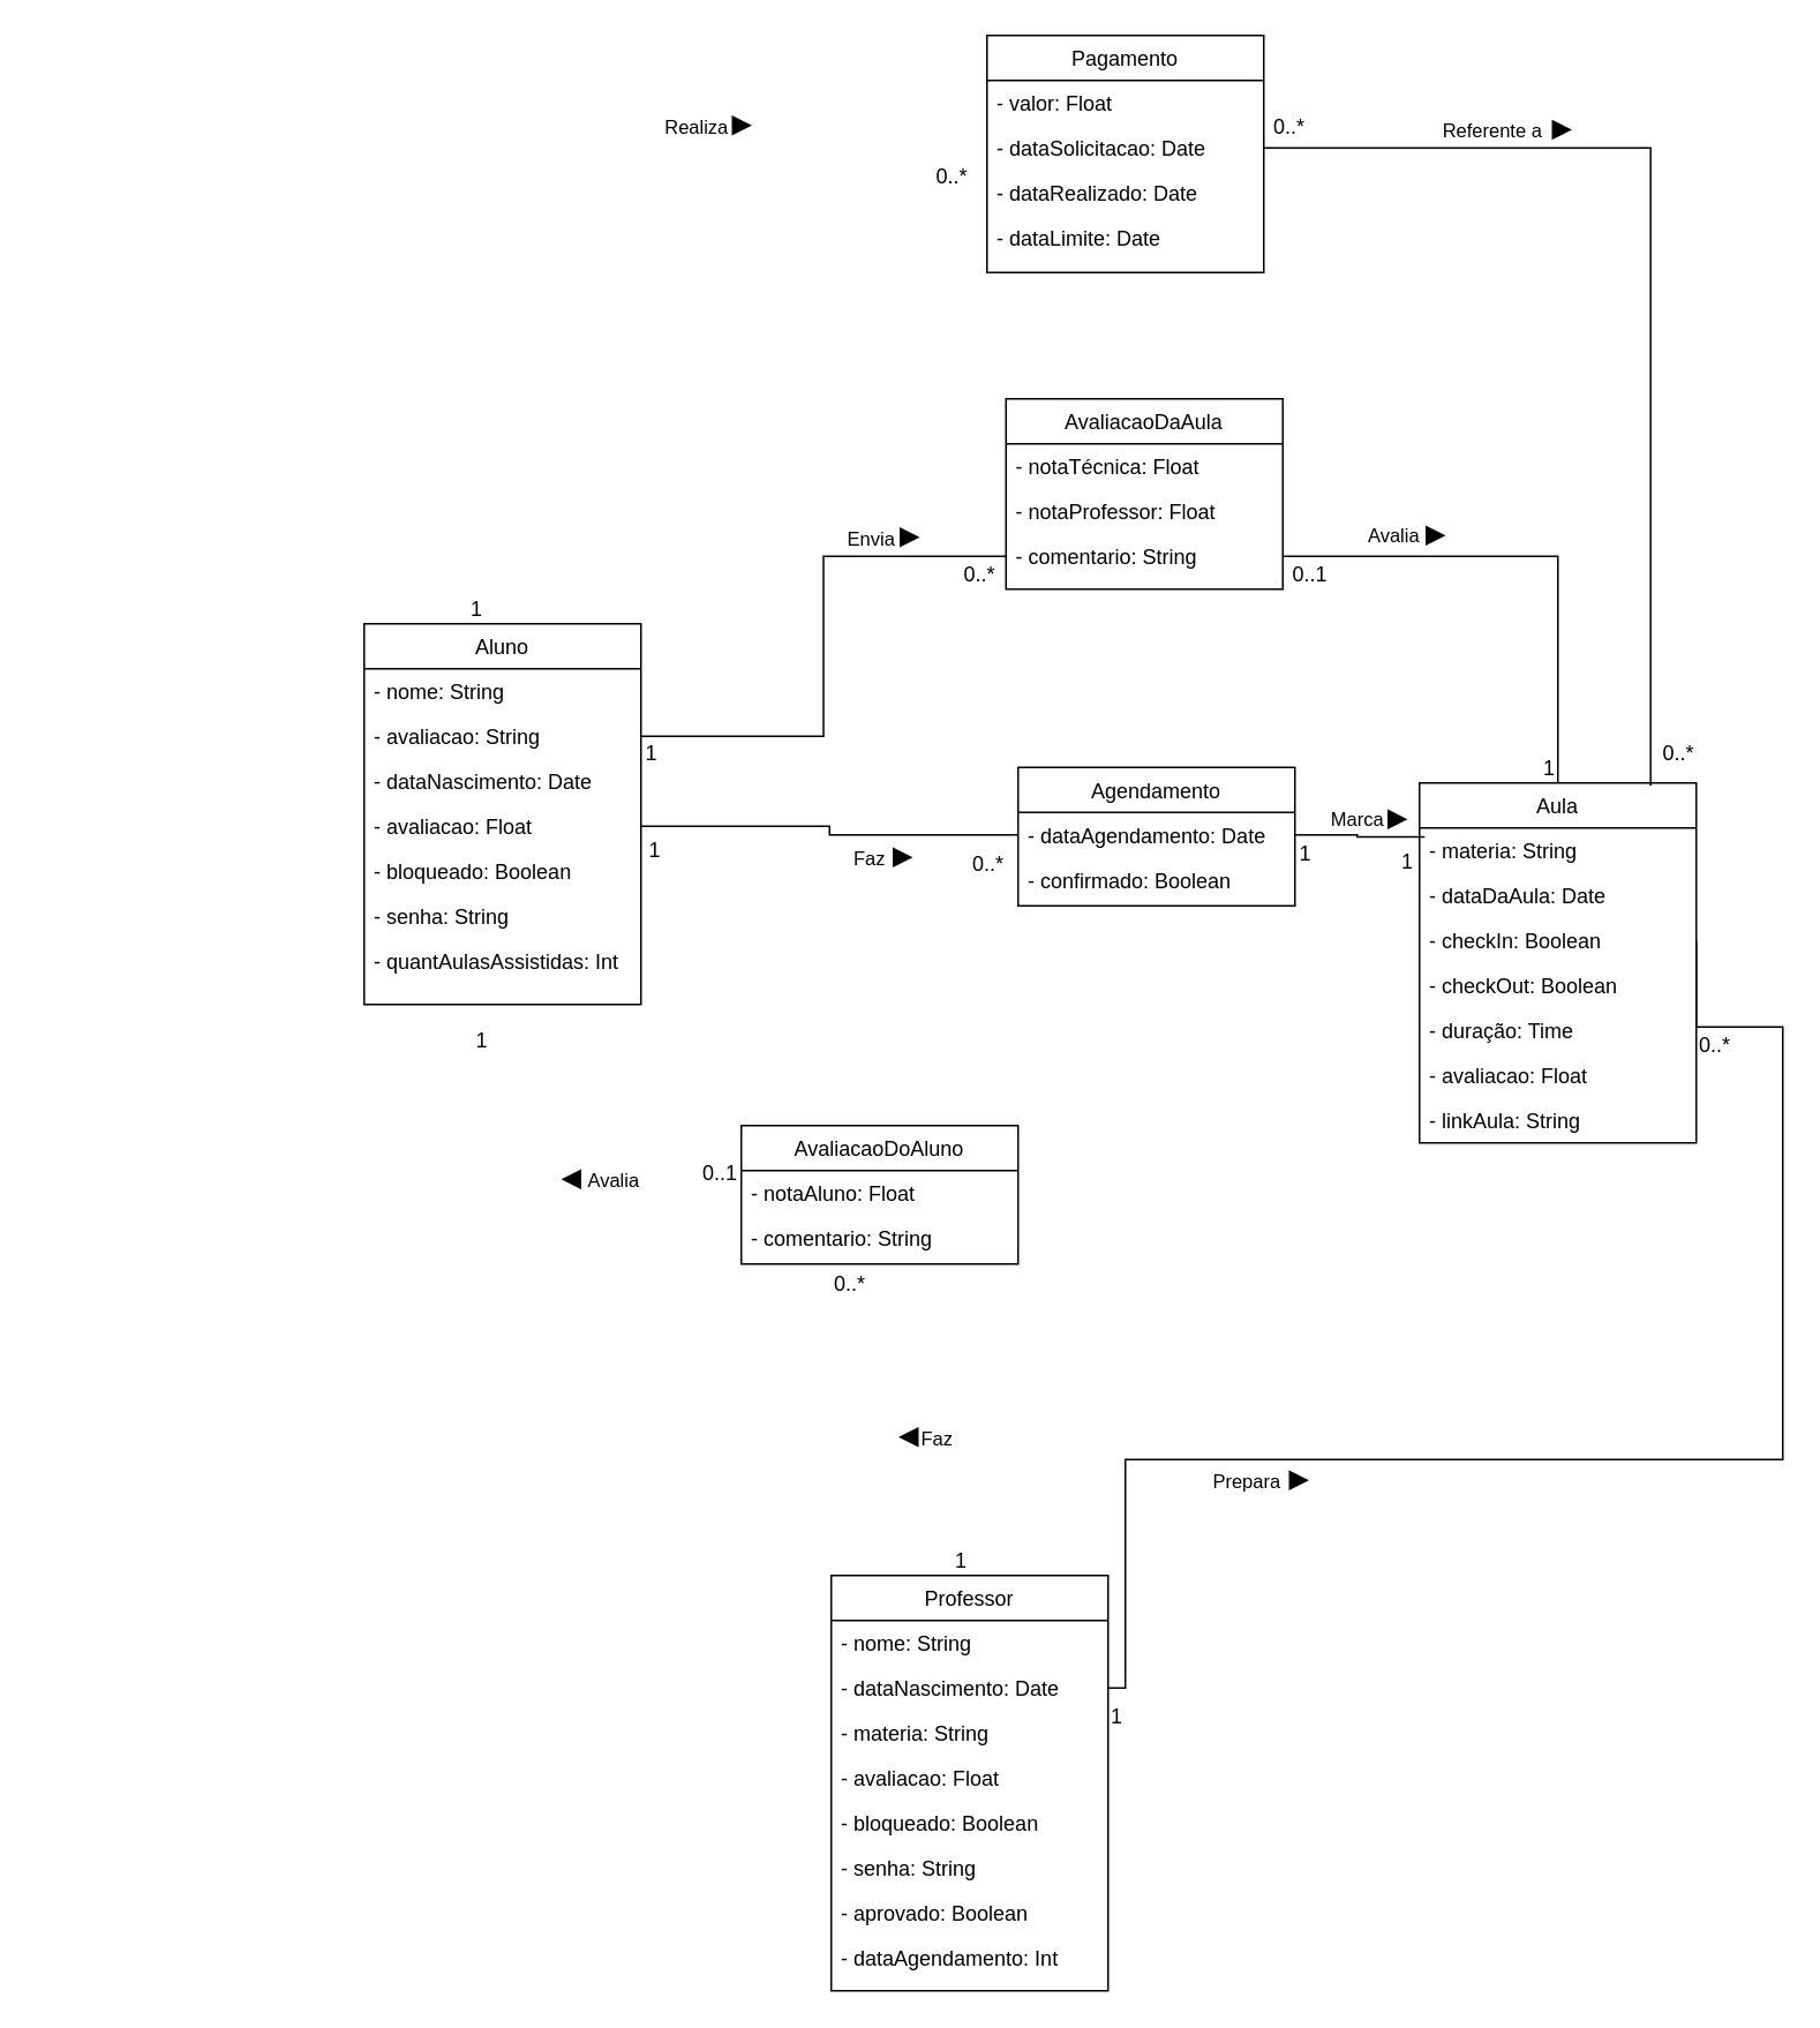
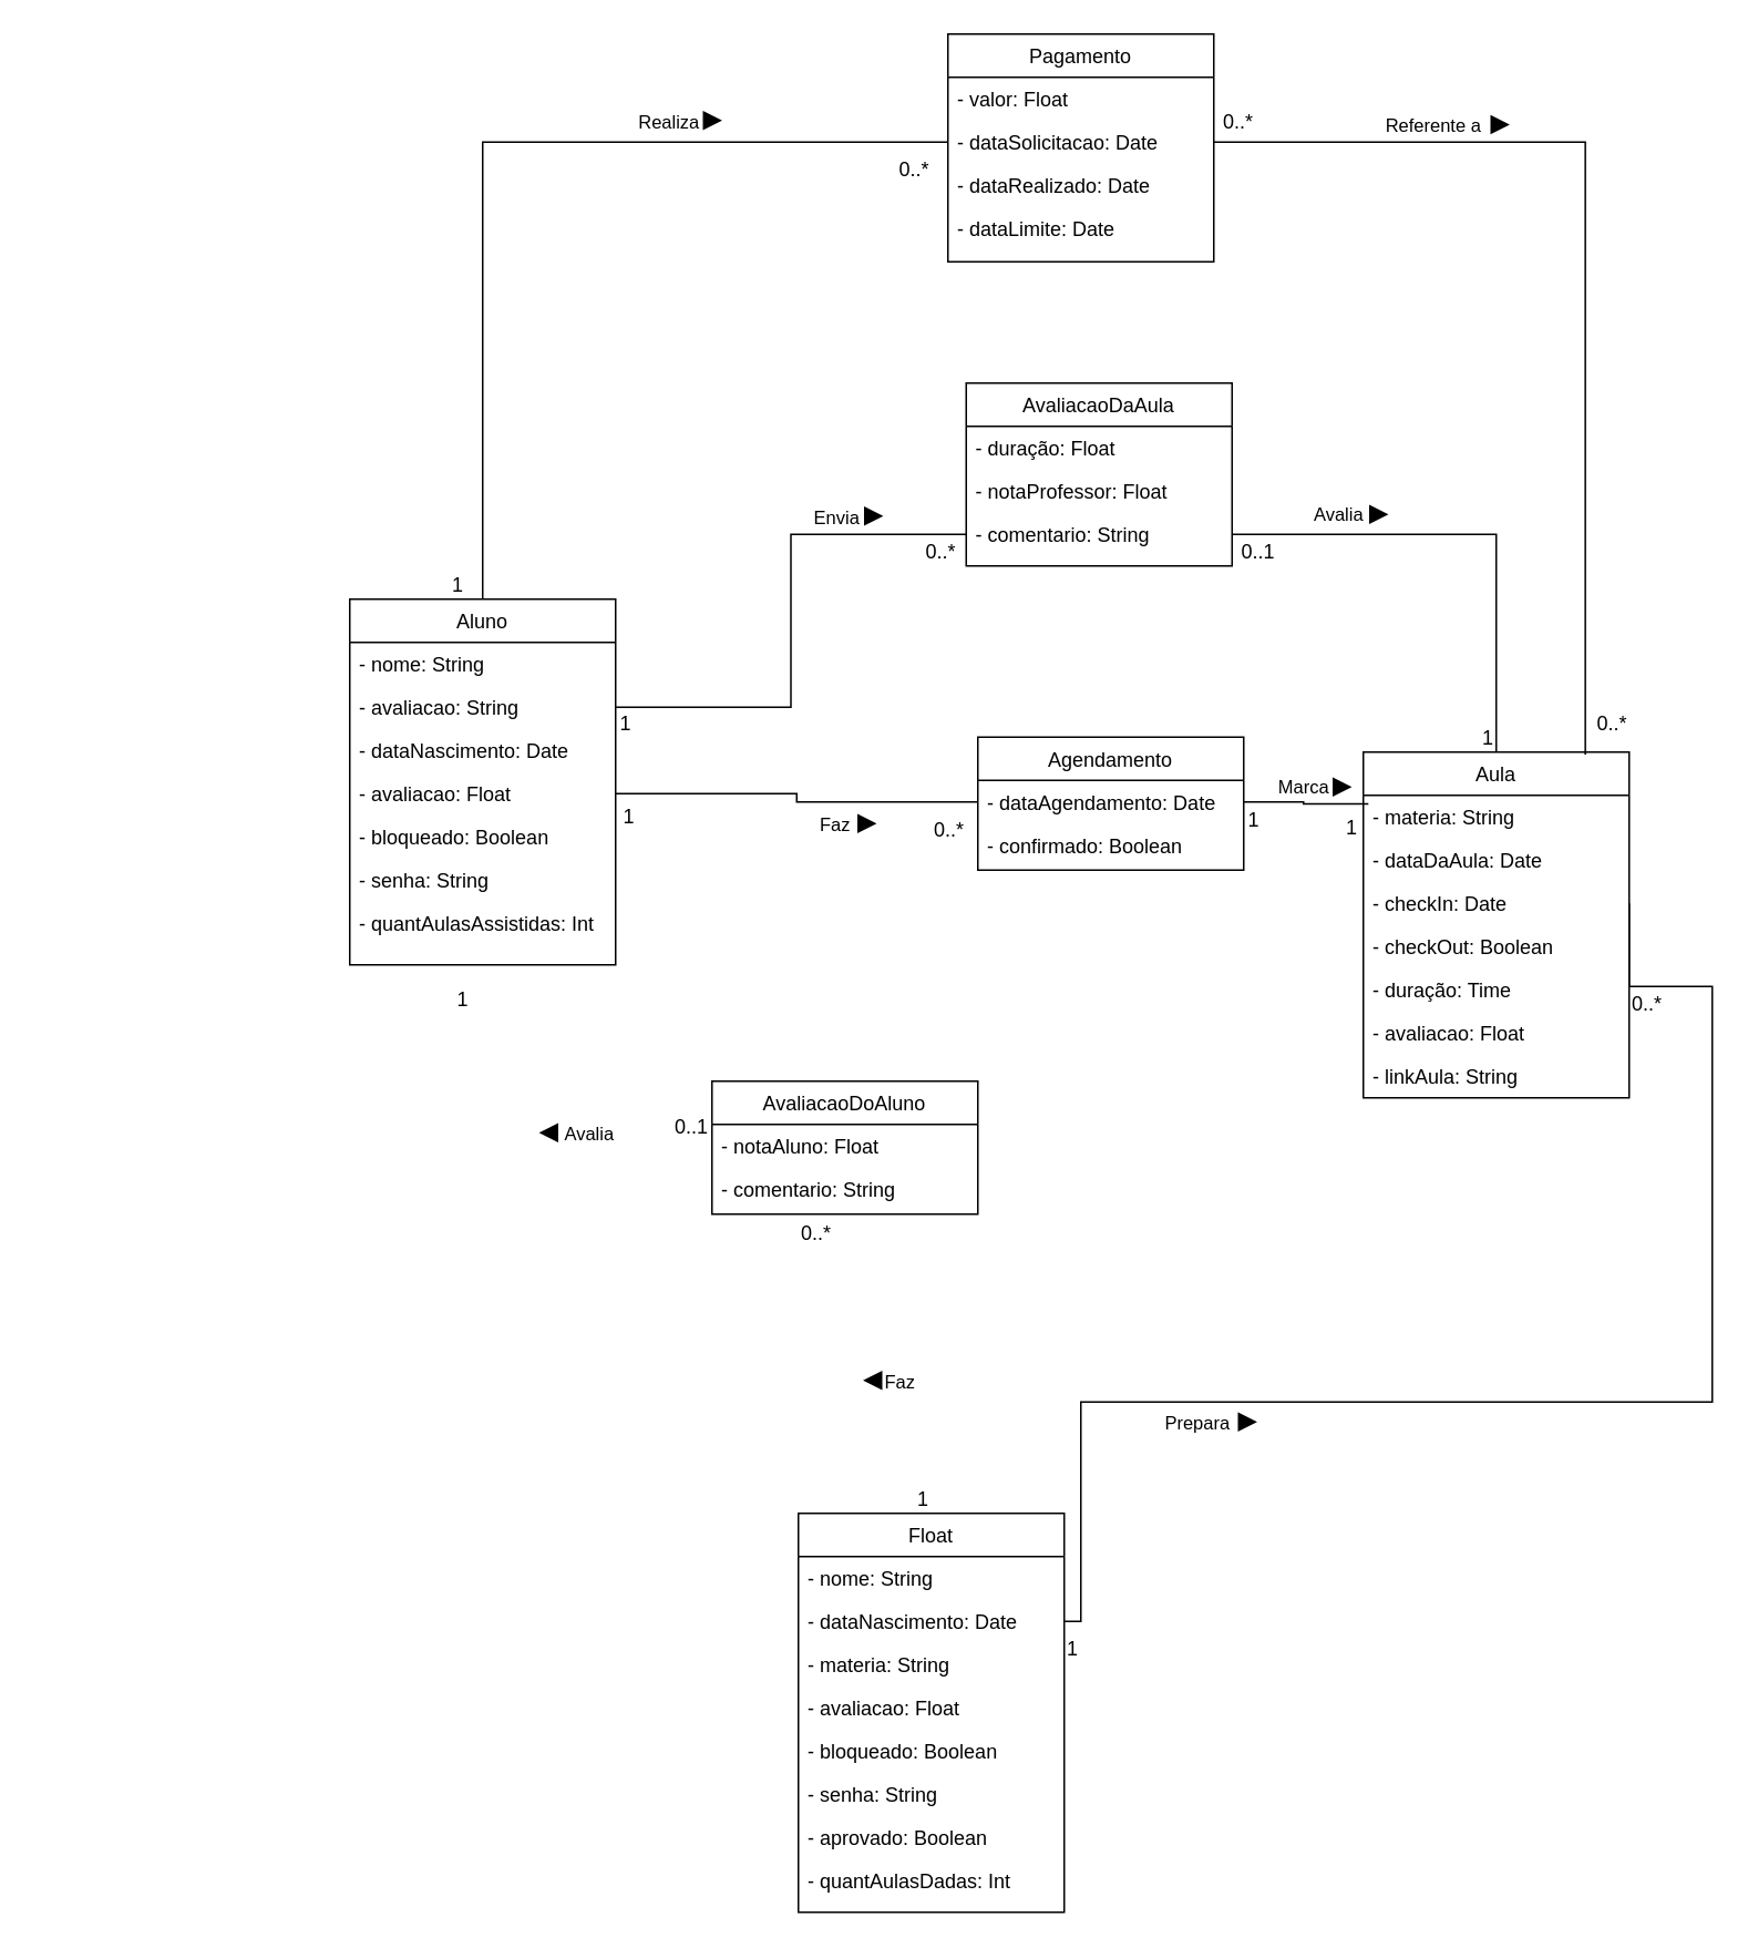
+ <mxCell id="2" style="edgeStyle=orthogonalEdgeStyle;rounded=0;orthogonalLoop=1;jettySize=auto;html=1;entryX=0;entryY=0.5;entryDx=0;entryDy=0;endArrow=none;endFill=0;" edge="1" parent="1" source="3" target="13"><mxGeometry relative="1" as="geometry" /></mxCell>
- <mxCell id="54" value="- notaTécnica: Float" style="text;align=left;verticalAlign=top;spacingLeft=4;spacingRight=4;overflow=hidden;rotatable=0;points=[[0,0.5],[1,0.5]];portConstraint=eastwest;" parent="53" vertex="1"><mxGeometry y="26" width="160" height="26" as="geometry" /></mxCell>
+ <mxCell id="54" value="- duração: Float" style="text;align=left;verticalAlign=top;spacingLeft=4;spacingRight=4;overflow=hidden;rotatable=0;points=[[0,0.5],[1,0.5]];portConstraint=eastwest;" parent="53" vertex="1"><mxGeometry y="26" width="160" height="26" as="geometry" /></mxCell>
- <mxCell id="28" value="- checkIn: Boolean" style="text;align=left;verticalAlign=top;spacingLeft=4;spacingRight=4;overflow=hidden;rotatable=0;points=[[0,0.5],[1,0.5]];portConstraint=eastwest;rounded=0;shadow=0;html=0;" parent="25" vertex="1"><mxGeometry y="78" width="160" height="26" as="geometry" /></mxCell>
+ <mxCell id="28" value="- checkIn: Date" style="text;align=left;verticalAlign=top;spacingLeft=4;spacingRight=4;overflow=hidden;rotatable=0;points=[[0,0.5],[1,0.5]];portConstraint=eastwest;rounded=0;shadow=0;html=0;" parent="25" vertex="1"><mxGeometry y="78" width="160" height="26" as="geometry" /></mxCell>
- <mxCell id="16" value="Professor" style="swimlane;fontStyle=0;align=center;verticalAlign=top;childLayout=stackLayout;horizontal=1;startSize=26;horizontalStack=0;resizeParent=1;resizeLast=0;collapsible=1;marginBottom=0;rounded=0;shadow=0;strokeWidth=1;" parent="1" vertex="1"><mxGeometry x="480" y="910" width="160" height="240" as="geometry"><mxRectangle x="340" y="380" width="170" height="26" as="alternateBounds" /></mxGeometry></mxCell>
+ <mxCell id="16" value="Float" style="swimlane;fontStyle=0;align=center;verticalAlign=top;childLayout=stackLayout;horizontal=1;startSize=26;horizontalStack=0;resizeParent=1;resizeLast=0;collapsible=1;marginBottom=0;rounded=0;shadow=0;strokeWidth=1;" parent="1" vertex="1"><mxGeometry x="480" y="910" width="160" height="240" as="geometry"><mxRectangle x="340" y="380" width="170" height="26" as="alternateBounds" /></mxGeometry></mxCell>
- <mxCell id="24" value="- dataAgendamento: Int" style="text;align=left;verticalAlign=top;spacingLeft=4;spacingRight=4;overflow=hidden;rotatable=0;points=[[0,0.5],[1,0.5]];portConstraint=eastwest;" parent="16" vertex="1"><mxGeometry y="208" width="160" height="26" as="geometry" /></mxCell>
+ <mxCell id="24" value="- quantAulasDadas: Int" style="text;align=left;verticalAlign=top;spacingLeft=4;spacingRight=4;overflow=hidden;rotatable=0;points=[[0,0.5],[1,0.5]];portConstraint=eastwest;" parent="16" vertex="1"><mxGeometry y="208" width="160" height="26" as="geometry" /></mxCell>
